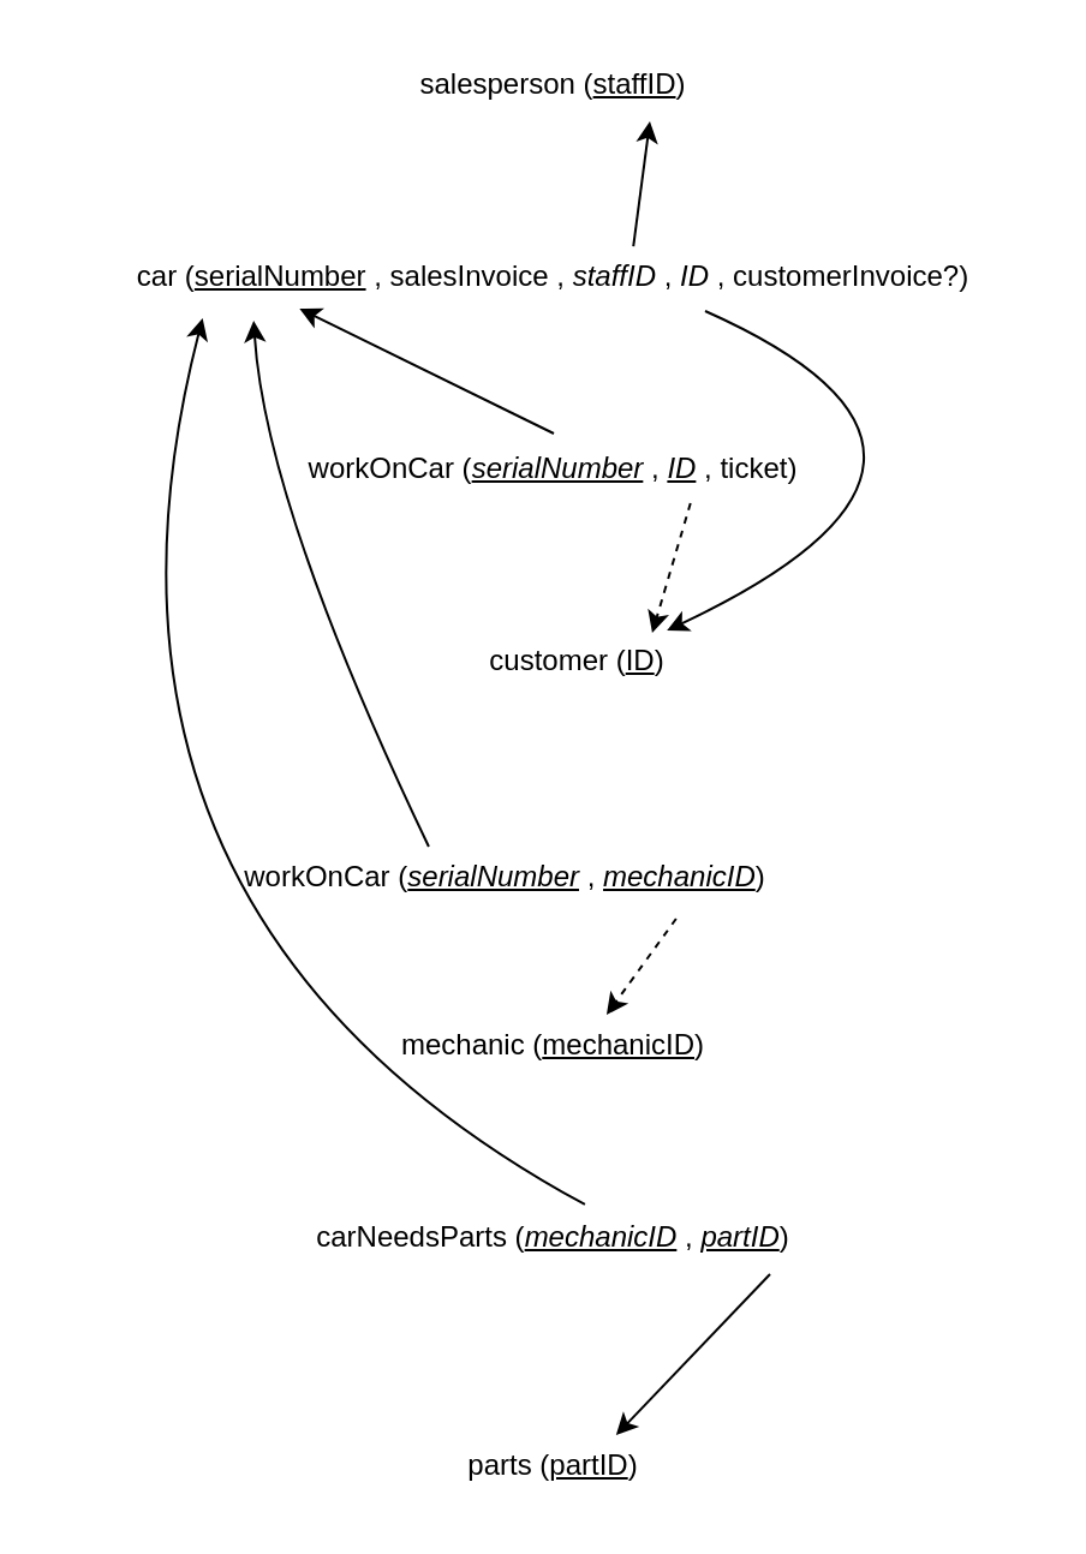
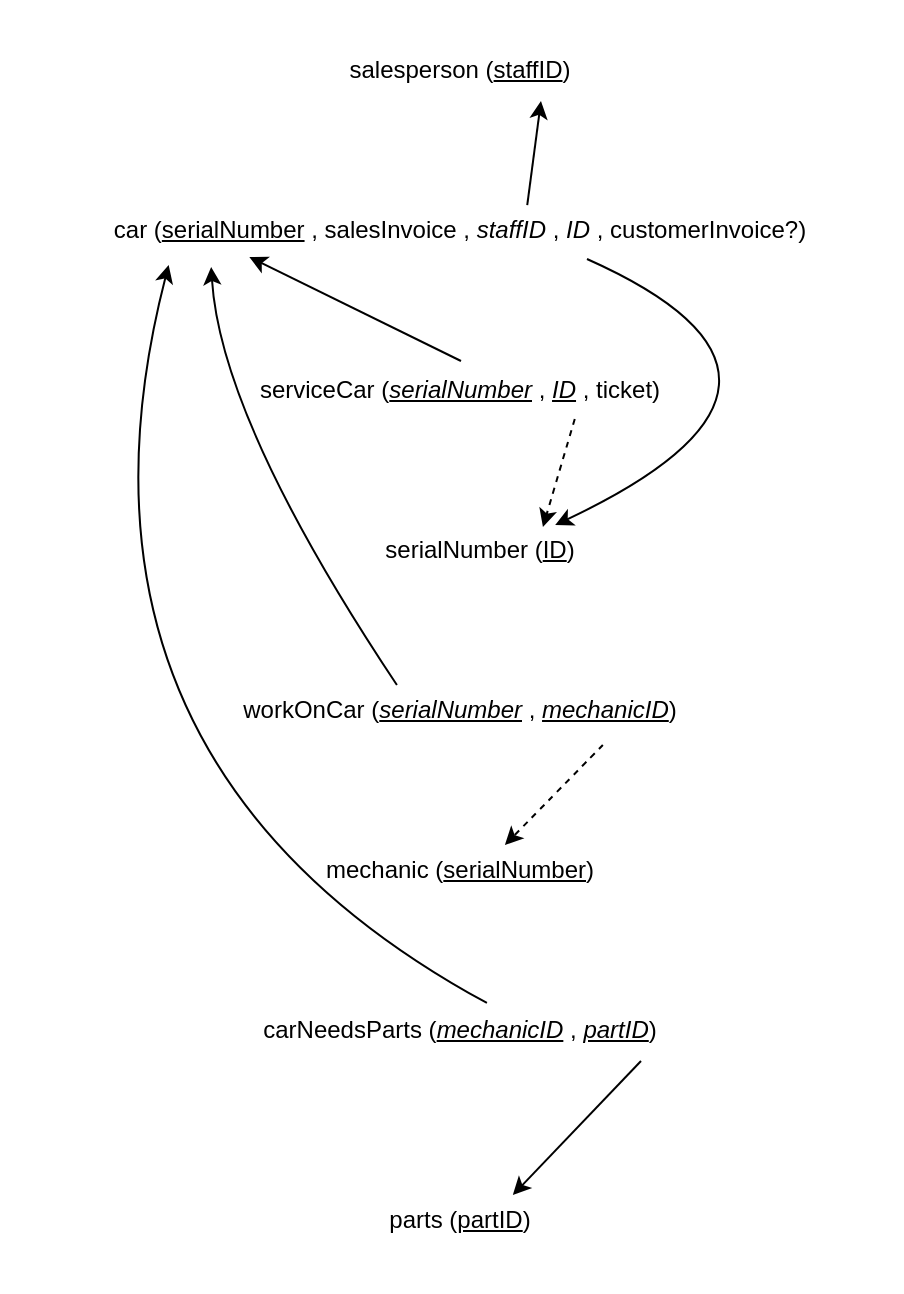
- <mxCell id="4" value="workOnCar (&lt;u&gt;&lt;i&gt;serialNumber&lt;/i&gt;&lt;/u&gt; , &lt;u&gt;&lt;i&gt;ID&lt;/i&gt;&lt;/u&gt; , ticket)" style="text;html=1;strokeColor=none;fillColor=none;align=center;verticalAlign=middle;whiteSpace=wrap;rounded=0;" vertex="1" parent="1"><mxGeometry x="50" y="180" width="360" height="30" as="geometry" /></mxCell>
+ <mxCell id="4" value="serviceCar (&lt;u&gt;&lt;i&gt;serialNumber&lt;/i&gt;&lt;/u&gt; , &lt;u&gt;&lt;i&gt;ID&lt;/i&gt;&lt;/u&gt; , ticket)" style="text;html=1;strokeColor=none;fillColor=none;align=center;verticalAlign=middle;whiteSpace=wrap;rounded=0;" vertex="1" parent="1"><mxGeometry x="50" y="180" width="360" height="30" as="geometry" /></mxCell>
- <mxCell id="7" value="customer (&lt;u&gt;ID&lt;/u&gt;)" style="text;html=1;strokeColor=none;fillColor=none;align=center;verticalAlign=middle;whiteSpace=wrap;rounded=0;" vertex="1" parent="1"><mxGeometry x="60" y="260" width="360" height="30" as="geometry" /></mxCell>
+ <mxCell id="7" value="serialNumber (&lt;u&gt;ID&lt;/u&gt;)" style="text;html=1;strokeColor=none;fillColor=none;align=center;verticalAlign=middle;whiteSpace=wrap;rounded=0;" vertex="1" parent="1"><mxGeometry x="60" y="260" width="360" height="30" as="geometry" /></mxCell>
- <mxCell id="5" value="workOnCar (&lt;u&gt;&lt;i&gt;serialNumber&lt;/i&gt;&lt;/u&gt; , &lt;u&gt;&lt;i&gt;mechanicID&lt;/i&gt;&lt;/u&gt;)" style="text;html=1;strokeColor=none;fillColor=none;align=center;verticalAlign=middle;whiteSpace=wrap;rounded=0;" vertex="1" parent="1"><mxGeometry x="30" y="350" width="360" height="30" as="geometry" /></mxCell>
+ <mxCell id="5" value="workOnCar (&lt;u&gt;&lt;i&gt;serialNumber&lt;/i&gt;&lt;/u&gt; , &lt;u&gt;&lt;i&gt;mechanicID&lt;/i&gt;&lt;/u&gt;)" style="text;html=1;strokeColor=none;fillColor=none;align=center;verticalAlign=middle;whiteSpace=wrap;rounded=0;" vertex="1" parent="1"><mxGeometry x="50" y="340" width="360" height="30" as="geometry" /></mxCell>
- <mxCell id="6" value="mechanic (&lt;u&gt;mechanicID&lt;/u&gt;)" style="text;html=1;strokeColor=none;fillColor=none;align=center;verticalAlign=middle;whiteSpace=wrap;rounded=0;" vertex="1" parent="1"><mxGeometry x="50" y="420" width="360" height="30" as="geometry" /></mxCell>
+ <mxCell id="6" value="mechanic (&lt;u&gt;serialNumber&lt;/u&gt;)" style="text;html=1;strokeColor=none;fillColor=none;align=center;verticalAlign=middle;whiteSpace=wrap;rounded=0;" vertex="1" parent="1"><mxGeometry x="50" y="420" width="360" height="30" as="geometry" /></mxCell>
